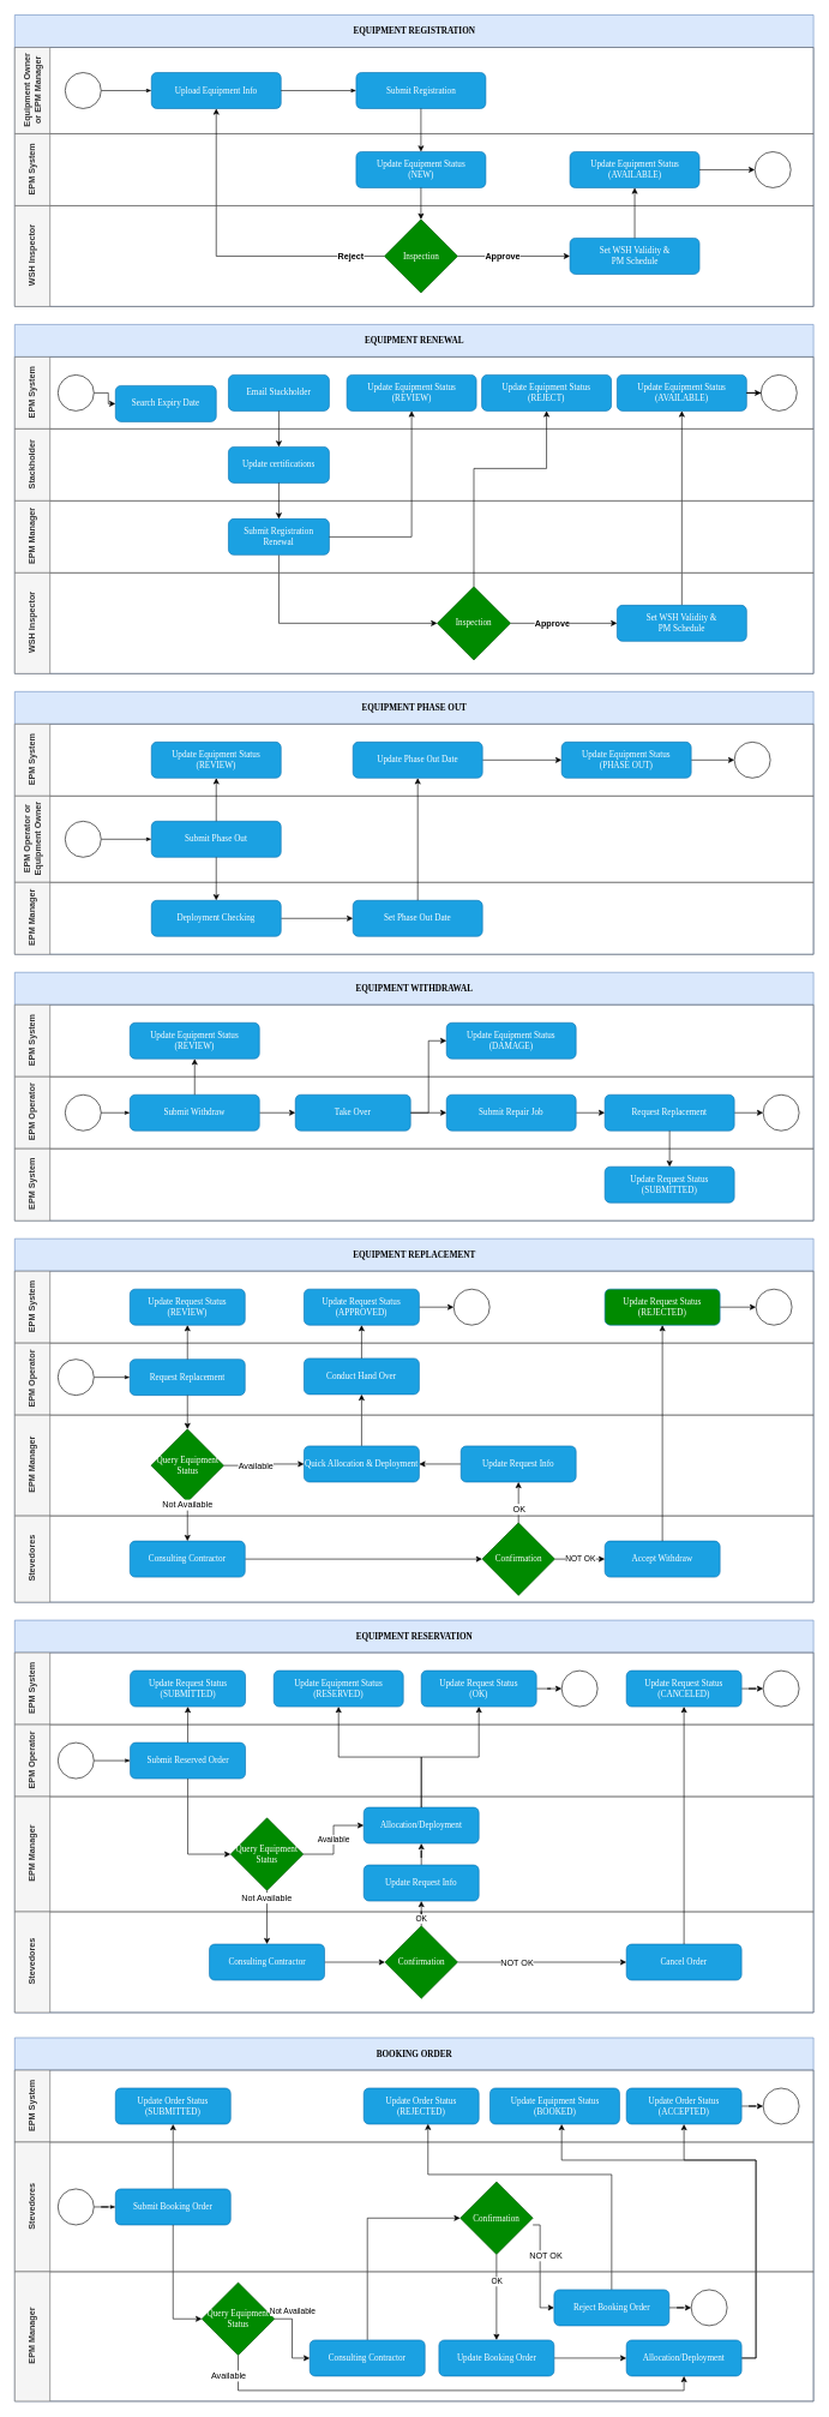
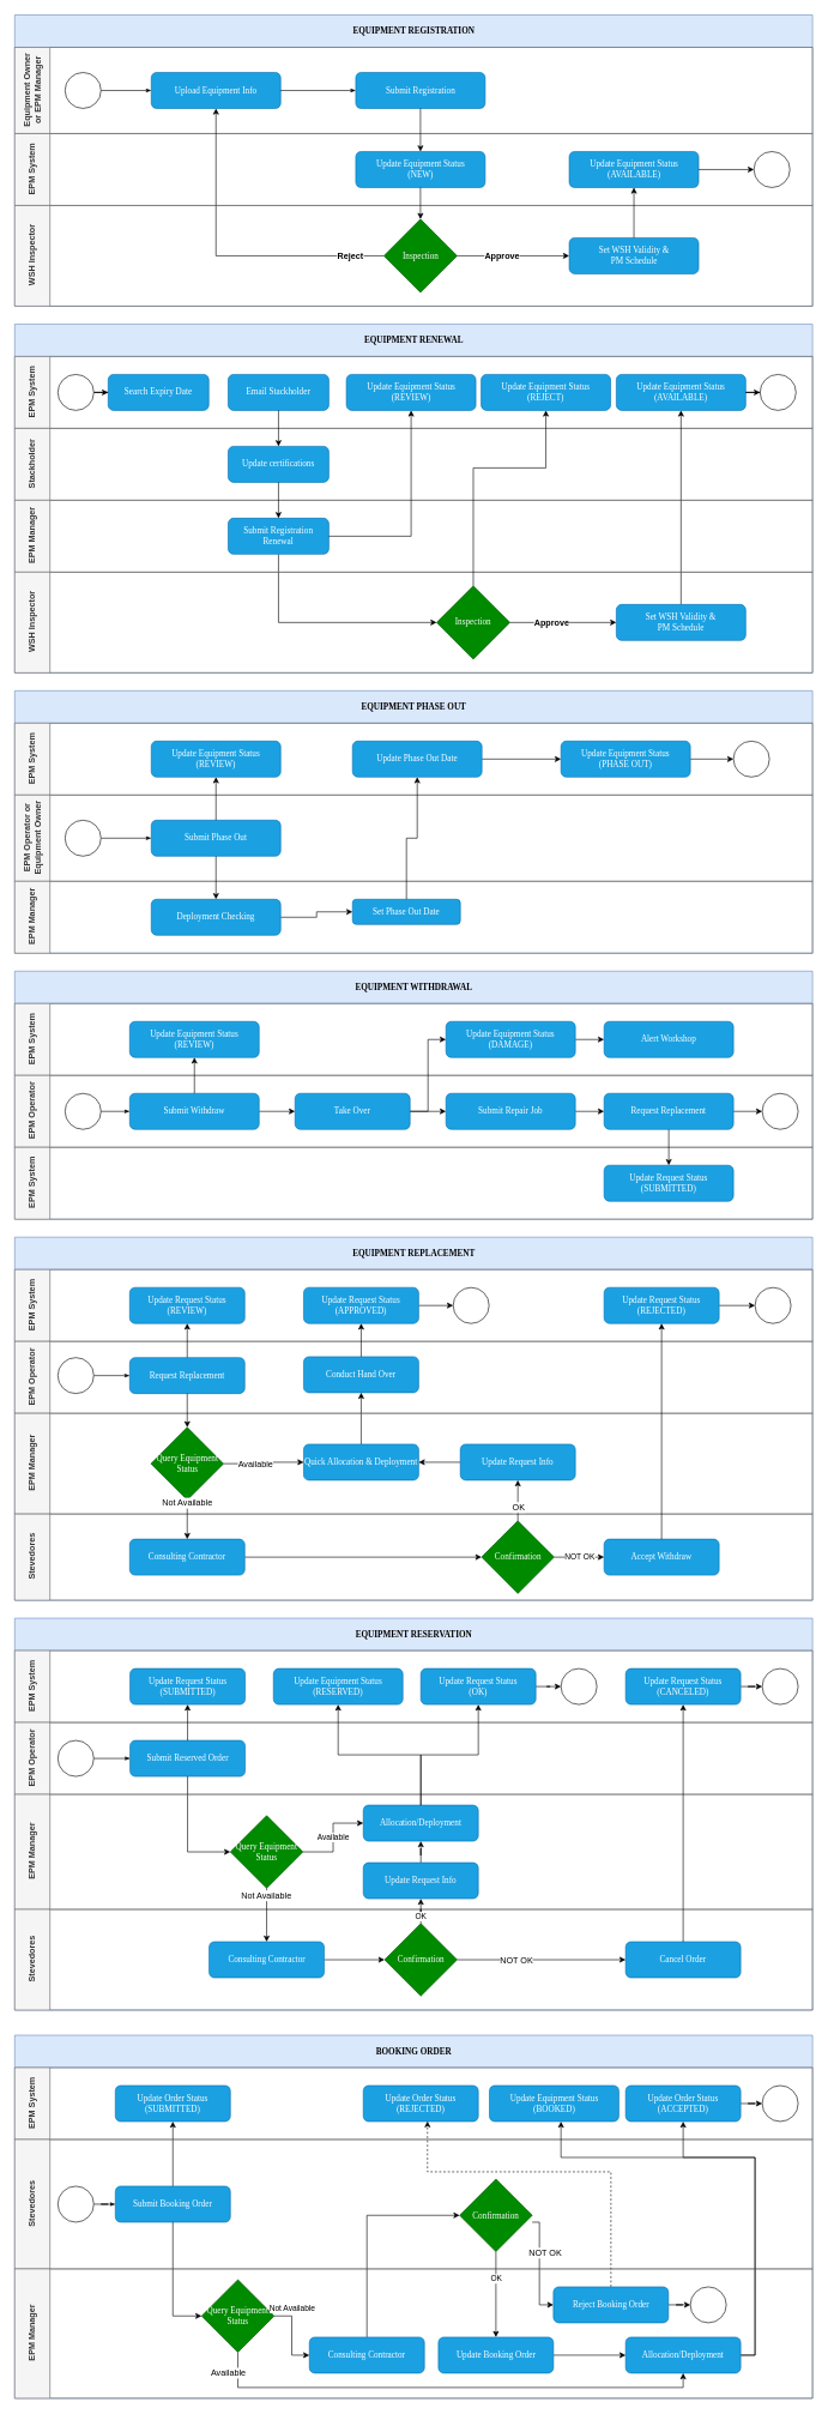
- <mxCell id="32" value="&lt;font style=&quot;font-size: 12px&quot;&gt;Search Expiry Date&lt;/font&gt;" style="rounded=1;whiteSpace=wrap;html=1;shadow=0;labelBackgroundColor=none;strokeWidth=1;fontFamily=Verdana;fontSize=8;align=center;fillColor=#1ba1e2;strokeColor=#006EAF;fontColor=#ffffff;" vertex="1" parent="25"><mxGeometry x="140" y="40" width="140" height="50" as="geometry" /></mxCell>
+ <mxCell id="32" value="&lt;font style=&quot;font-size: 12px&quot;&gt;Search Expiry Date&lt;/font&gt;" style="rounded=1;whiteSpace=wrap;html=1;shadow=0;labelBackgroundColor=none;strokeWidth=1;fontFamily=Verdana;fontSize=8;align=center;fillColor=#1ba1e2;strokeColor=#006EAF;fontColor=#ffffff;" vertex="1" parent="25"><mxGeometry x="130" y="25" width="140" height="50" as="geometry" /></mxCell>
- <mxCell id="65" value="&lt;font style=&quot;font-size: 12px&quot;&gt;Set Phase Out Date&lt;br&gt;&lt;/font&gt;" style="rounded=1;whiteSpace=wrap;html=1;shadow=0;labelBackgroundColor=none;strokeWidth=1;fontFamily=Verdana;fontSize=8;align=center;fillColor=#1ba1e2;strokeColor=#006EAF;fontColor=#ffffff;" vertex="1" parent="62"><mxGeometry x="470" y="25" width="180" height="50" as="geometry" /></mxCell>
+ <mxCell id="65" value="&lt;font style=&quot;font-size: 12px&quot;&gt;Set Phase Out Date&lt;br&gt;&lt;/font&gt;" style="rounded=1;whiteSpace=wrap;html=1;shadow=0;labelBackgroundColor=none;strokeWidth=1;fontFamily=Verdana;fontSize=8;align=center;fillColor=#1ba1e2;strokeColor=#006EAF;fontColor=#ffffff;" vertex="1" parent="62"><mxGeometry x="470" y="25" width="150" height="35" as="geometry" /></mxCell>
+ <mxCell id="72" value="" style="edgeStyle=orthogonalEdgeStyle;rounded=0;orthogonalLoop=1;jettySize=auto;html=1;" edge="1" parent="70" source="73" target="74"><mxGeometry relative="1" as="geometry" /></mxCell>
+ <mxCell id="74" value="&lt;font style=&quot;font-size: 12px&quot;&gt;Alert Workshop&lt;/font&gt;" style="rounded=1;whiteSpace=wrap;html=1;shadow=0;labelBackgroundColor=none;strokeWidth=1;fontFamily=Verdana;fontSize=8;align=center;fillColor=#1ba1e2;strokeColor=#006EAF;fontColor=#ffffff;" vertex="1" parent="70"><mxGeometry x="820" y="25" width="180" height="50" as="geometry" /></mxCell>
- <mxCell id="97" value="&lt;div style=&quot;font-size: 12px&quot;&gt;&lt;font style=&quot;font-size: 12px&quot;&gt;Update Request Status&lt;/font&gt;&lt;/div&gt;&lt;div style=&quot;font-size: 12px&quot;&gt;(REJECTED)&lt;font style=&quot;font-size: 12px&quot;&gt;&lt;br&gt;&lt;/font&gt;&lt;/div&gt;" style="rounded=1;whiteSpace=wrap;html=1;shadow=0;labelBackgroundColor=none;strokeWidth=1;fontFamily=Verdana;fontSize=8;align=center;fillColor=#008a00;strokeColor=#006EAF;fontColor=#ffffff;" vertex="1" parent="93"><mxGeometry x="820" y="25" width="160" height="50" as="geometry" /></mxCell>
+ <mxCell id="97" value="&lt;div style=&quot;font-size: 12px&quot;&gt;&lt;font style=&quot;font-size: 12px&quot;&gt;Update Request Status&lt;/font&gt;&lt;/div&gt;&lt;div style=&quot;font-size: 12px&quot;&gt;(REJECTED)&lt;font style=&quot;font-size: 12px&quot;&gt;&lt;br&gt;&lt;/font&gt;&lt;/div&gt;" style="rounded=1;whiteSpace=wrap;html=1;shadow=0;labelBackgroundColor=none;strokeWidth=1;fontFamily=Verdana;fontSize=8;align=center;fillColor=#1ba1e2;strokeColor=#006EAF;fontColor=#ffffff;" vertex="1" parent="93"><mxGeometry x="820" y="25" width="160" height="50" as="geometry" /></mxCell>
- <mxCell id="183" style="edgeStyle=orthogonalEdgeStyle;rounded=0;orthogonalLoop=1;jettySize=auto;html=1;entryX=0.558;entryY=0.992;entryDx=0;entryDy=0;entryPerimeter=0;exitX=0.5;exitY=0;exitDx=0;exitDy=0;" edge="1" parent="163" source="193" target="170"><mxGeometry relative="1" as="geometry"><Array as="points"><mxPoint x="830" y="190" /><mxPoint x="574" y="190" /></Array></mxGeometry></mxCell>
+ <mxCell id="183" style="edgeStyle=orthogonalEdgeStyle;rounded=0;orthogonalLoop=1;jettySize=auto;html=1;entryX=0.558;entryY=0.992;entryDx=0;entryDy=0;entryPerimeter=0;exitX=0.5;exitY=0;exitDx=0;exitDy=0;dashed=1;" edge="1" parent="163" source="193" target="170"><mxGeometry relative="1" as="geometry"><Array as="points"><mxPoint x="830" y="190" /><mxPoint x="574" y="190" /></Array></mxGeometry></mxCell>
